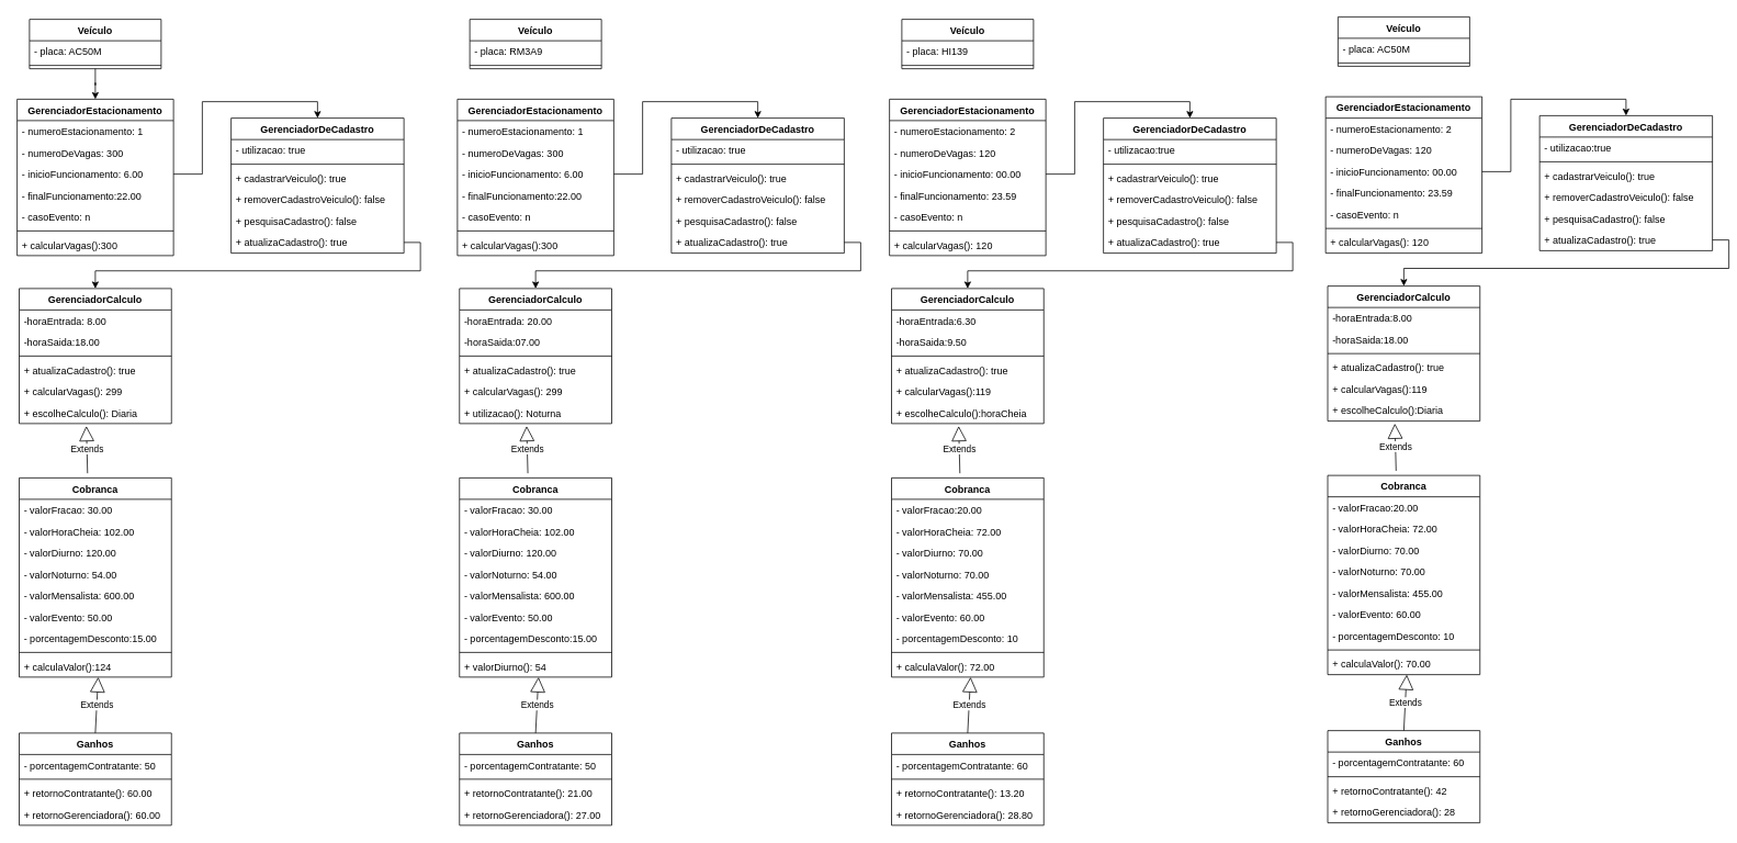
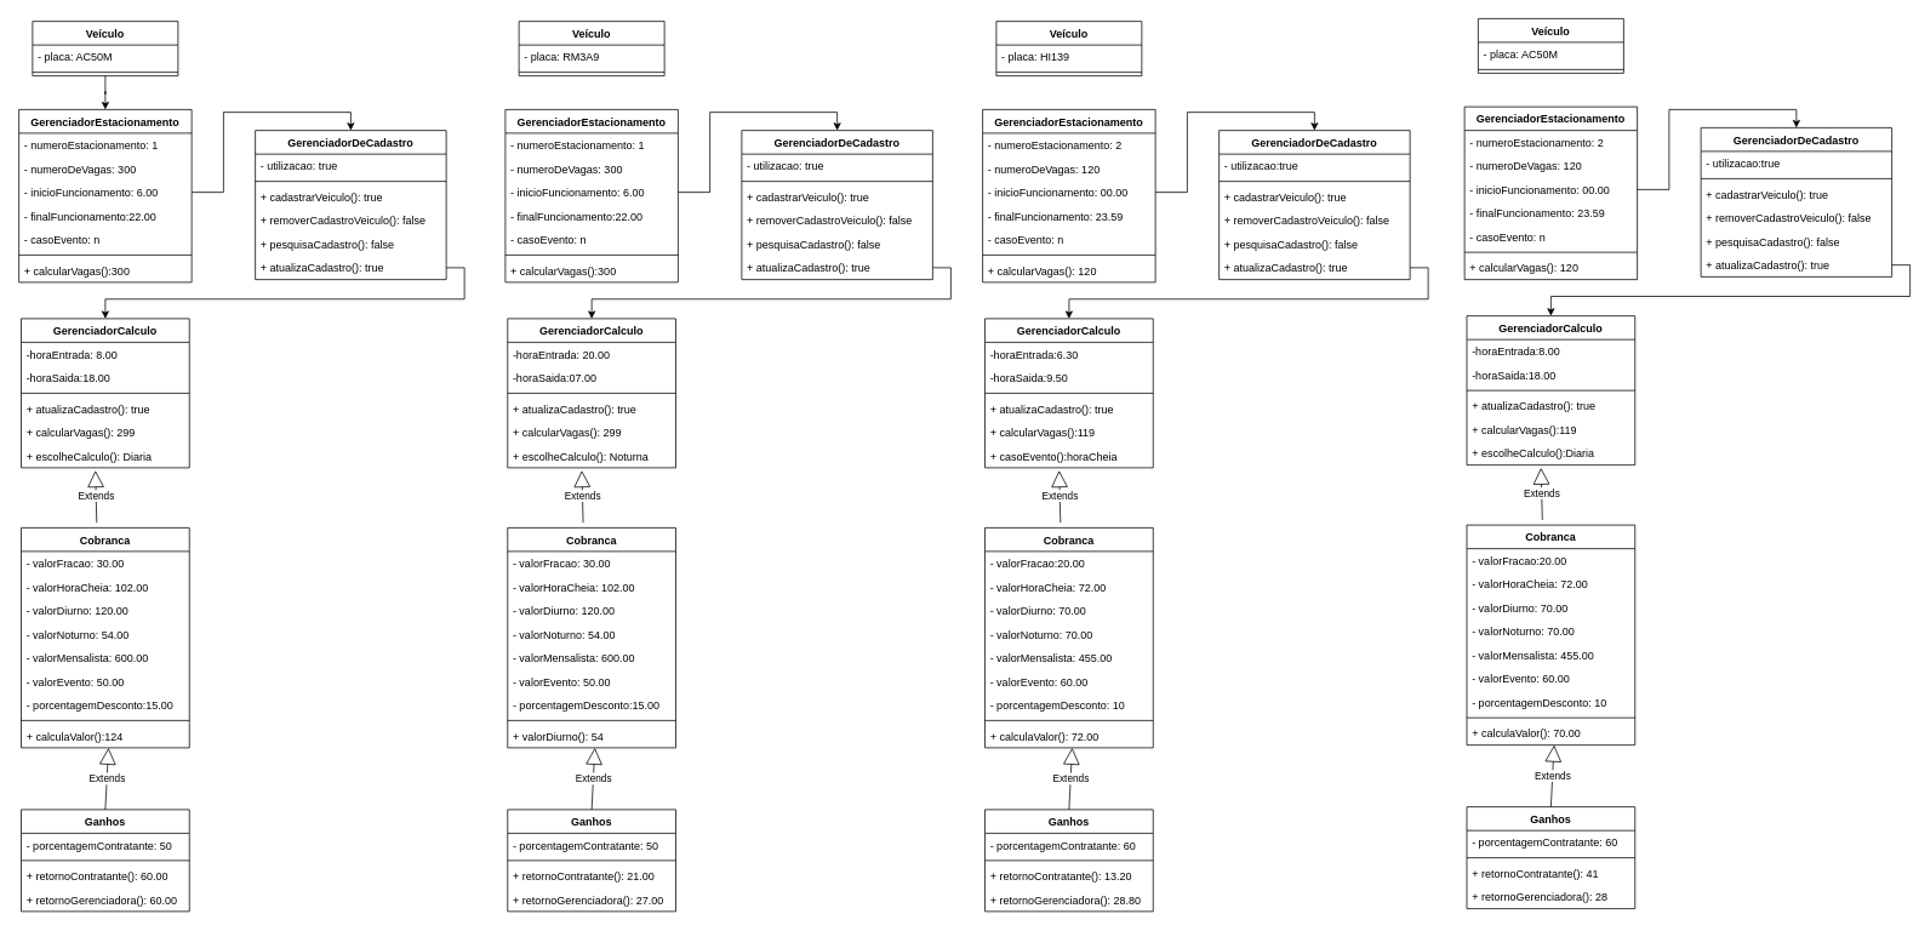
- <mxCell id="116" value="+ utilizacao(): Noturna" style="text;strokeColor=none;fillColor=none;align=left;verticalAlign=top;spacingLeft=4;spacingRight=4;overflow=hidden;rotatable=0;points=[[0,0.5],[1,0.5]];portConstraint=eastwest;" vertex="1" parent="110"><mxGeometry y="138" width="185" height="26" as="geometry" /></mxCell>
+ <mxCell id="116" value="+ escolheCalculo(): Noturna" style="text;strokeColor=none;fillColor=none;align=left;verticalAlign=top;spacingLeft=4;spacingRight=4;overflow=hidden;rotatable=0;points=[[0,0.5],[1,0.5]];portConstraint=eastwest;" vertex="1" parent="110"><mxGeometry y="138" width="185" height="26" as="geometry" /></mxCell>
- <mxCell id="72" value="+ escolheCalculo():horaCheia" style="text;strokeColor=none;fillColor=none;align=left;verticalAlign=top;spacingLeft=4;spacingRight=4;overflow=hidden;rotatable=0;points=[[0,0.5],[1,0.5]];portConstraint=eastwest;" vertex="1" parent="66"><mxGeometry y="138" width="185" height="26" as="geometry" /></mxCell>
+ <mxCell id="72" value="+ casoEvento():horaCheia" style="text;strokeColor=none;fillColor=none;align=left;verticalAlign=top;spacingLeft=4;spacingRight=4;overflow=hidden;rotatable=0;points=[[0,0.5],[1,0.5]];portConstraint=eastwest;" vertex="1" parent="66"><mxGeometry y="138" width="185" height="26" as="geometry" /></mxCell>
- <mxCell id="176" value="+ retornoContratante(): 42" style="text;strokeColor=none;fillColor=none;align=left;verticalAlign=top;spacingLeft=4;spacingRight=4;overflow=hidden;rotatable=0;points=[[0,0.5],[1,0.5]];portConstraint=eastwest;" vertex="1" parent="173"><mxGeometry y="60" width="185" height="26" as="geometry" /></mxCell>
+ <mxCell id="176" value="+ retornoContratante(): 41" style="text;strokeColor=none;fillColor=none;align=left;verticalAlign=top;spacingLeft=4;spacingRight=4;overflow=hidden;rotatable=0;points=[[0,0.5],[1,0.5]];portConstraint=eastwest;" vertex="1" parent="173"><mxGeometry y="60" width="185" height="26" as="geometry" /></mxCell>
